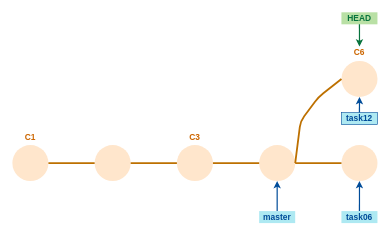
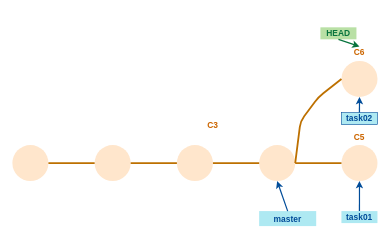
- <mxCell id="11" value="HEAD" style="text;html=1;strokeColor=none;fillColor=#B9E0A5;align=center;verticalAlign=middle;whiteSpace=wrap;rounded=0;fontStyle=1;fontSize=14;fontColor=#07733D;" parent="1" vertex="1"><mxGeometry x="568" y="20" width="60" height="20" as="geometry" /></mxCell>
+ <mxCell id="11" value="HEAD" style="text;html=1;strokeColor=none;fillColor=#B9E0A5;align=center;verticalAlign=middle;whiteSpace=wrap;rounded=0;fontStyle=1;fontSize=14;fontColor=#07733D;" parent="1" vertex="1"><mxGeometry x="533" y="45" width="60" height="20" as="geometry" /></mxCell>
- <mxCell id="20" value="task12" style="text;html=1;strokeColor=#004C99;fillColor=#AEE9F2;align=center;verticalAlign=middle;whiteSpace=wrap;rounded=0;fontStyle=1;fontSize=14;fontColor=#004C99;labelBorderColor=none;" vertex="1" parent="1"><mxGeometry x="568" y="187" width="60" height="20" as="geometry" /></mxCell>
+ <mxCell id="20" value="task02" style="text;html=1;strokeColor=#004C99;fillColor=#AEE9F2;align=center;verticalAlign=middle;whiteSpace=wrap;rounded=0;fontStyle=1;fontSize=14;fontColor=#004C99;labelBorderColor=none;" vertex="1" parent="1"><mxGeometry x="568" y="187" width="60" height="20" as="geometry" /></mxCell>
- <mxCell id="5" value="C1" style="text;html=1;strokeColor=none;fillColor=none;align=center;verticalAlign=middle;whiteSpace=wrap;rounded=0;fontStyle=1;fontSize=14;fontColor=#CC6600;" parent="1" vertex="1"><mxGeometry x="30.059" y="218" width="40" height="20" as="geometry" /></mxCell>
- <mxCell id="8" value="C3" style="text;html=1;strokeColor=none;fillColor=none;align=center;verticalAlign=middle;whiteSpace=wrap;rounded=0;fontStyle=1;fontSize=14;fontColor=#CC6600;" parent="1" vertex="1"><mxGeometry x="304.059" y="218" width="40" height="20" as="geometry" /></mxCell>
+ <mxCell id="8" value="C3" style="text;html=1;strokeColor=none;fillColor=none;align=center;verticalAlign=middle;whiteSpace=wrap;rounded=0;fontStyle=1;fontSize=14;fontColor=#CC6600;" parent="1" vertex="1"><mxGeometry x="334.059" y="198" width="40" height="20" as="geometry" /></mxCell>
+ <mxCell id="18" value="C5" style="text;html=1;strokeColor=none;fillColor=none;align=center;verticalAlign=middle;whiteSpace=wrap;rounded=0;fontStyle=1;fontSize=14;fontColor=#CC6600;" vertex="1" parent="1"><mxGeometry x="578.059" y="218" width="40" height="20" as="geometry" /></mxCell>
- <mxCell id="13" value="master" style="text;html=1;strokeColor=none;fillColor=#AEE9F2;align=center;verticalAlign=middle;whiteSpace=wrap;rounded=0;fontStyle=1;fontSize=14;fontColor=#004C99;" vertex="1" parent="1"><mxGeometry x="431" y="351" width="60" height="20" as="geometry" /></mxCell>
+ <mxCell id="13" value="master" style="text;html=1;strokeColor=none;fillColor=#AEE9F2;align=center;verticalAlign=middle;whiteSpace=wrap;rounded=0;fontStyle=1;fontSize=14;fontColor=#004C99;" vertex="1" parent="1"><mxGeometry x="431" y="351" width="95" height="25" as="geometry" /></mxCell>
- <mxCell id="15" value="task06" style="text;html=1;strokeColor=none;fillColor=#AEE9F2;align=center;verticalAlign=middle;whiteSpace=wrap;rounded=0;fontStyle=1;fontSize=14;fontColor=#004C99;labelBorderColor=none;" vertex="1" parent="1"><mxGeometry x="568" y="351" width="60" height="20" as="geometry" /></mxCell>
+ <mxCell id="15" value="task01" style="text;html=1;strokeColor=none;fillColor=#AEE9F2;align=center;verticalAlign=middle;whiteSpace=wrap;rounded=0;fontStyle=1;fontSize=14;fontColor=#004C99;labelBorderColor=none;" vertex="1" parent="1"><mxGeometry x="568" y="351" width="60" height="20" as="geometry" /></mxCell>
